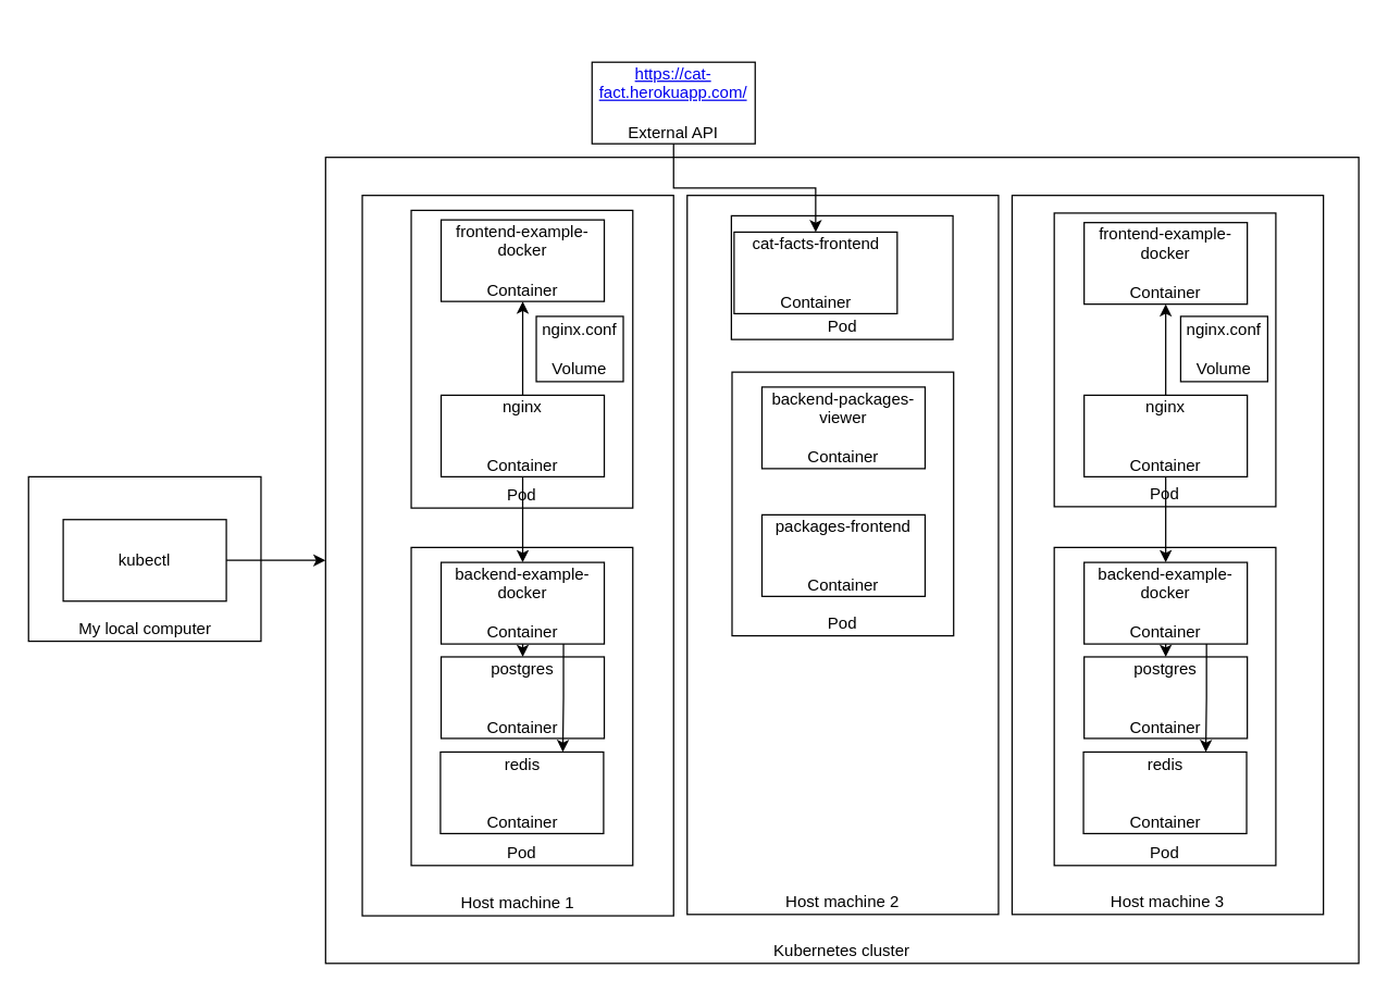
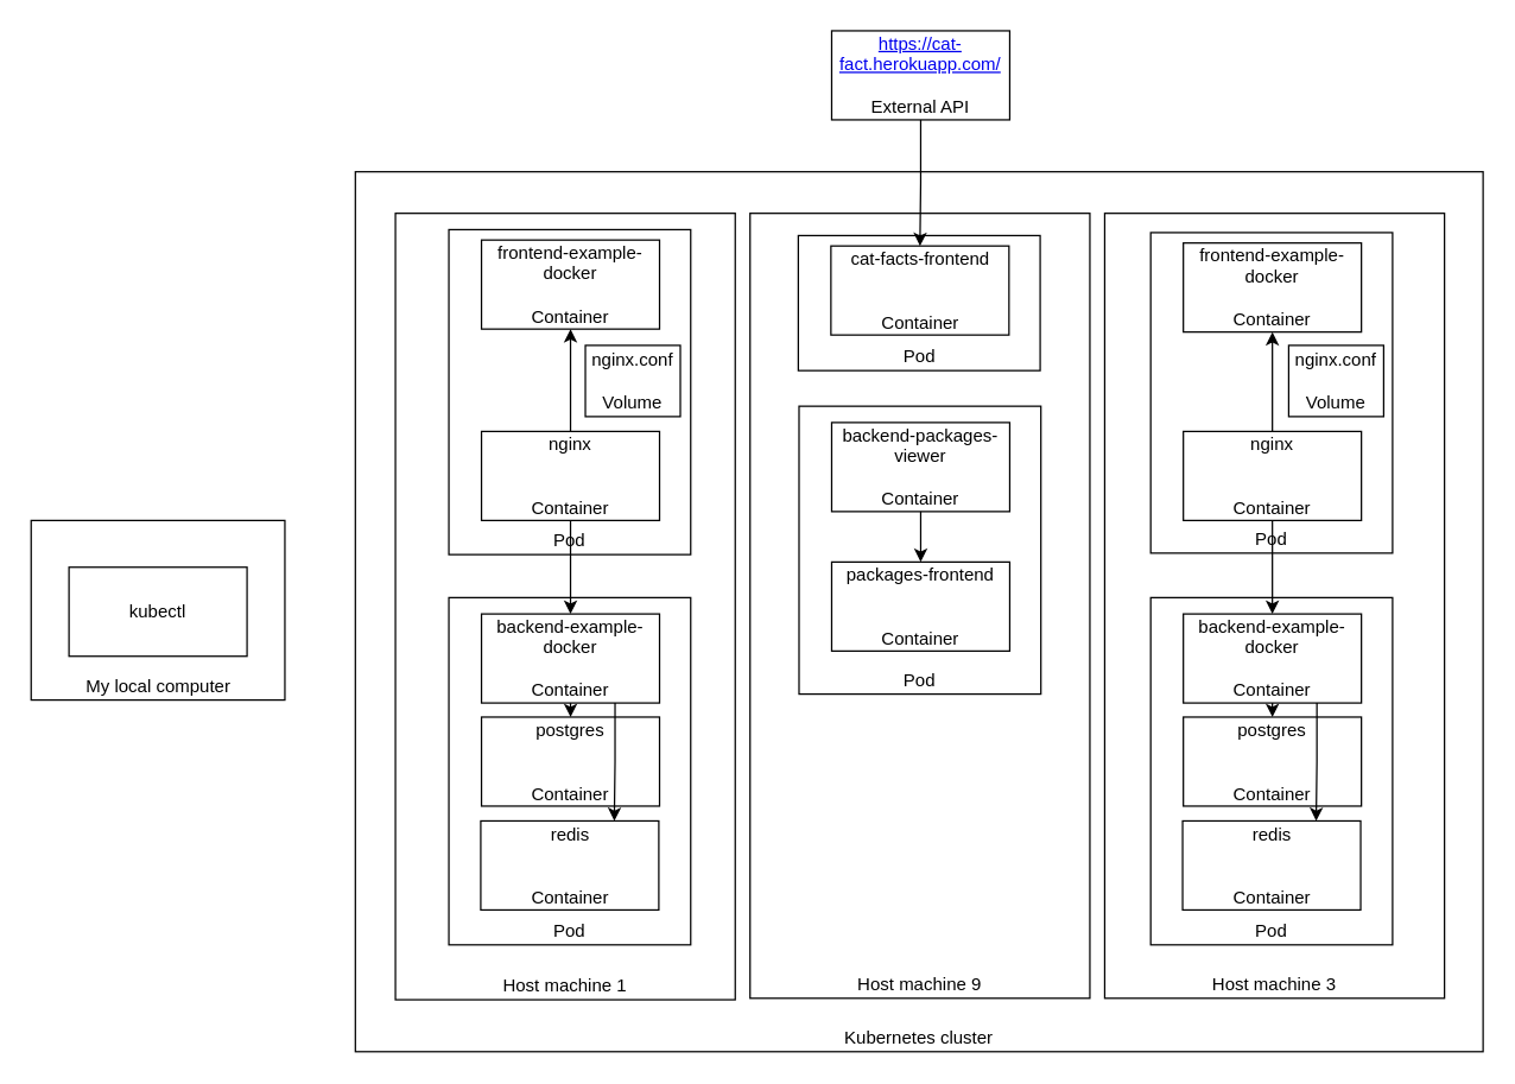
- <mxCell id="38" value="&lt;a href=&quot;https://cat-fact.herokuapp.com/&quot;&gt;https://cat-fact.herokuapp.com/&lt;/a&gt;&lt;br&gt;&lt;br&gt;External API" style="rounded=0;whiteSpace=wrap;html=1;fillColor=none;" vertex="1" parent="1"><mxGeometry x="435" y="45" width="120" height="60" as="geometry" /></mxCell>
+ <mxCell id="38" value="&lt;a href=&quot;https://cat-fact.herokuapp.com/&quot;&gt;https://cat-fact.herokuapp.com/&lt;/a&gt;&lt;br&gt;&lt;br&gt;External API" style="rounded=0;whiteSpace=wrap;html=1;fillColor=none;" vertex="1" parent="1"><mxGeometry x="560" y="20" width="120" height="60" as="geometry" /></mxCell>
- <mxCell id="33" value="cat-facts-frontend&lt;br&gt;&lt;br&gt;&lt;br&gt;Container" style="rounded=0;whiteSpace=wrap;html=1;fillColor=none;" vertex="1" parent="1"><mxGeometry x="539.5" y="170" width="120" height="60" as="geometry" /></mxCell>
+ <mxCell id="33" value="cat-facts-frontend&lt;br&gt;&lt;br&gt;&lt;br&gt;Container" style="rounded=0;whiteSpace=wrap;html=1;fillColor=none;" vertex="1" parent="1"><mxGeometry x="559.5" y="165" width="120" height="60" as="geometry" /></mxCell>
+ <mxCell id="34" style="edgeStyle=orthogonalEdgeStyle;rounded=0;orthogonalLoop=1;jettySize=auto;html=1;exitX=0.5;exitY=1;exitDx=0;exitDy=0;entryX=0.5;entryY=0;entryDx=0;entryDy=0;" edge="1" parent="1" source="35" target="36"><mxGeometry relative="1" as="geometry" /></mxCell>
- <mxCell id="8" style="edgeStyle=orthogonalEdgeStyle;rounded=0;orthogonalLoop=1;jettySize=auto;html=1;exitX=1;exitY=0.5;exitDx=0;exitDy=0;" parent="1" source="9" target="2" edge="1"><mxGeometry relative="1" as="geometry" /></mxCell>
- <mxCell id="10" value="&lt;span&gt;Host machine 2&lt;/span&gt;" style="rounded=0;whiteSpace=wrap;html=1;fillColor=none;verticalAlign=bottom;" vertex="1" parent="1"><mxGeometry x="505" y="143" width="229" height="529" as="geometry" /></mxCell>
+ <mxCell id="10" value="&lt;span&gt;Host machine 9&lt;/span&gt;" style="rounded=0;whiteSpace=wrap;html=1;fillColor=none;verticalAlign=bottom;" vertex="1" parent="1"><mxGeometry x="505" y="143" width="229" height="529" as="geometry" /></mxCell>
